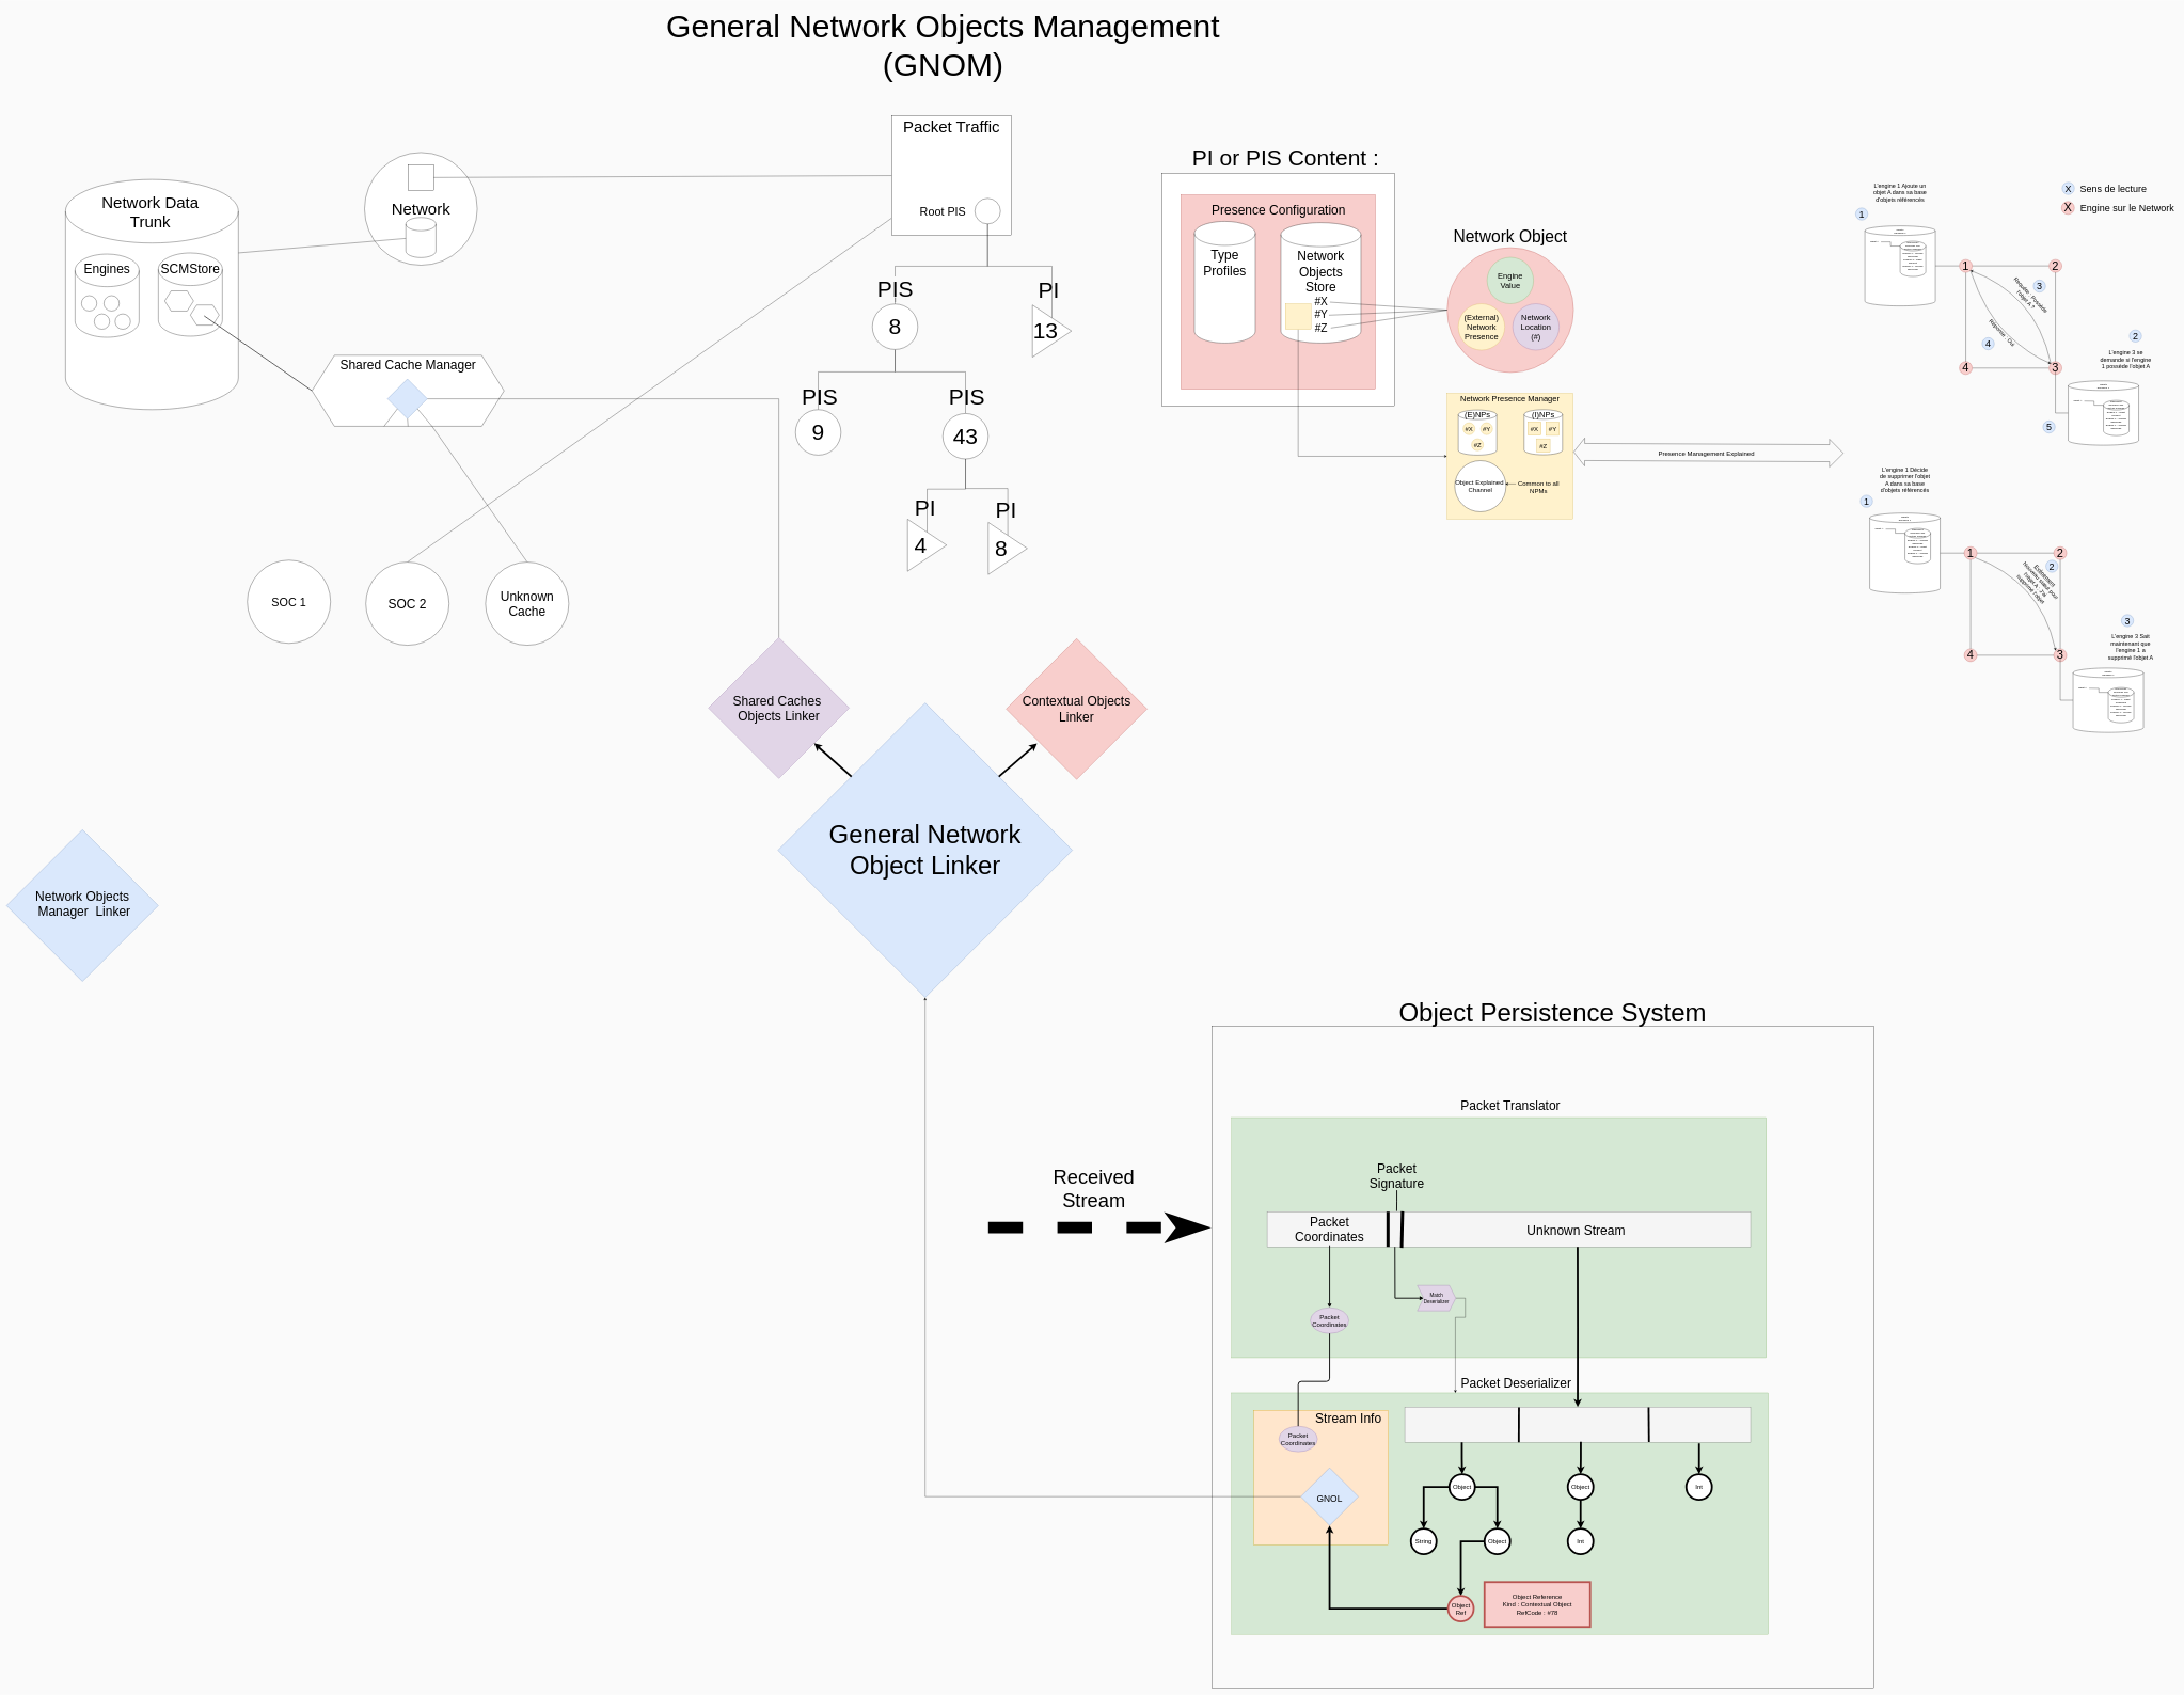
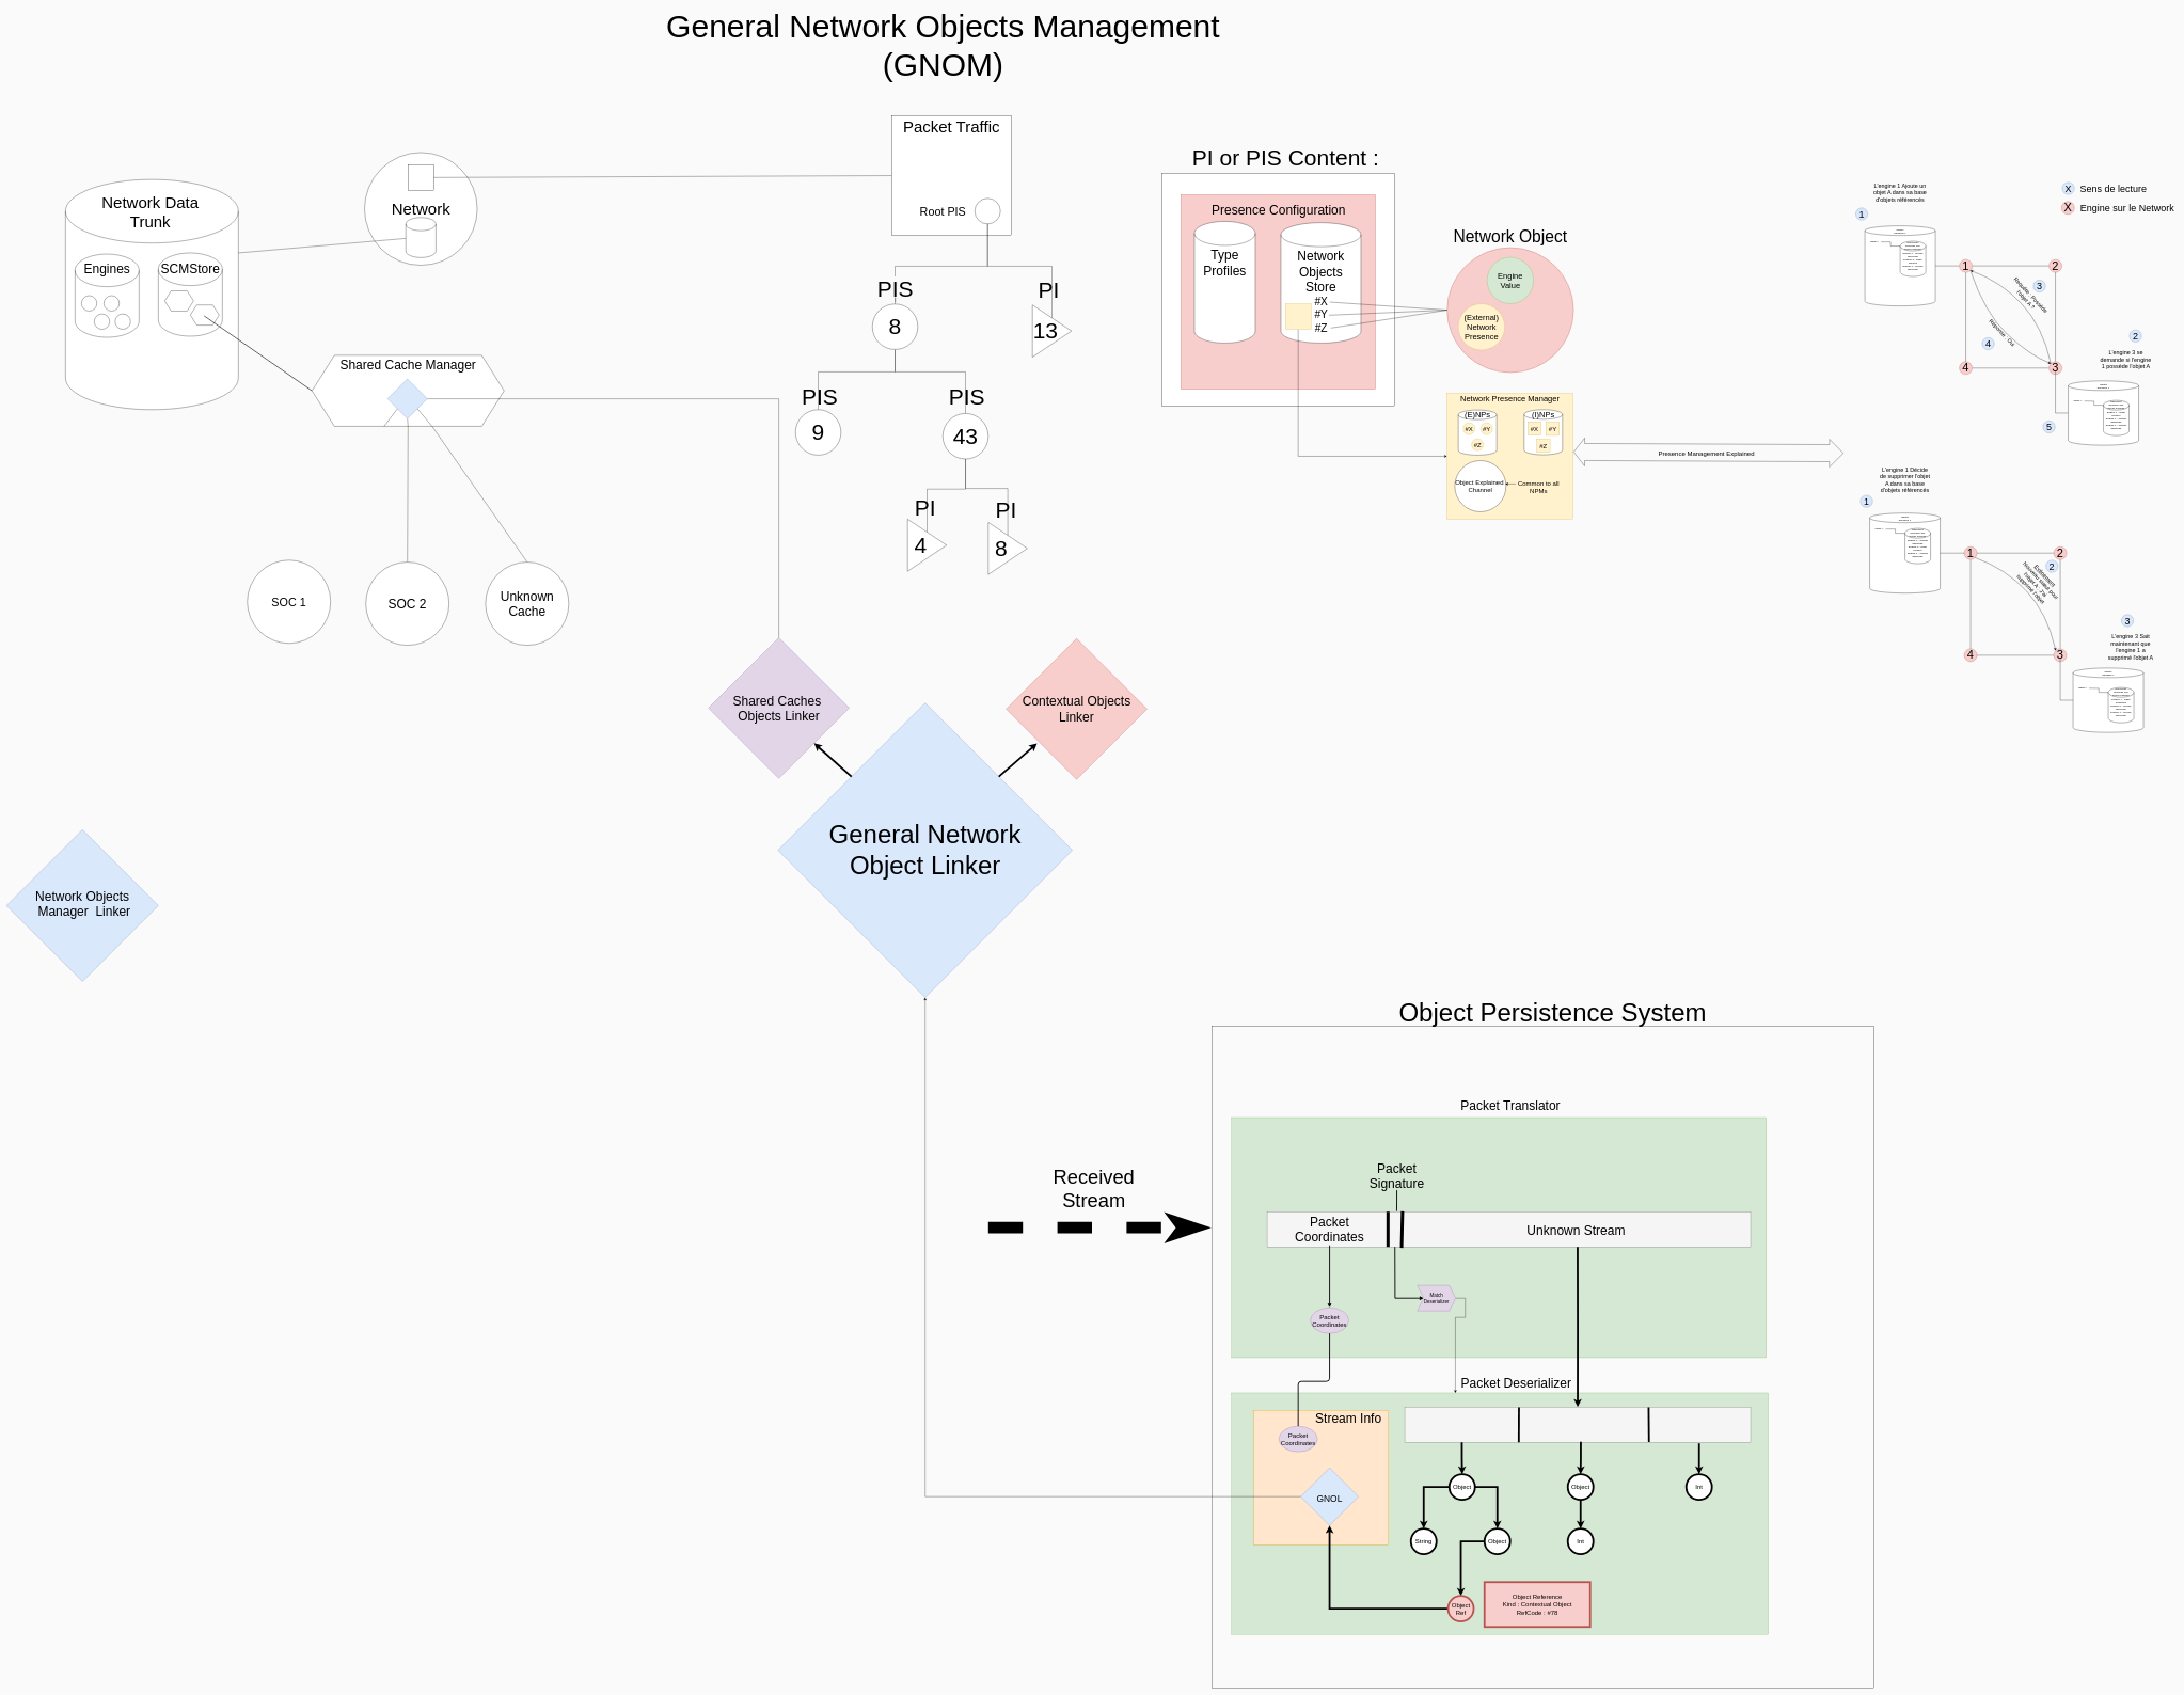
- <mxCell id="214" value="&lt;font style=&quot;font-size: 25px&quot;&gt;Network&lt;br&gt;Location&lt;br&gt;(#)&lt;br&gt;&lt;/font&gt;" style="ellipse;whiteSpace=wrap;html=1;aspect=fixed;fontSize=25;verticalAlign=middle;fillColor=#e1d5e7;strokeColor=#9673a6;" vertex="1" parent="1"><mxGeometry x="4724" y="947" width="145" height="145" as="geometry" /></mxCell>
- <mxCell id="120" value="" style="endArrow=none;html=1;fontSize=40;exitX=0.5;exitY=0;exitDx=0;exitDy=0;" parent="1" source="123" target="132" edge="1"><mxGeometry width="50" height="50" relative="1" as="geometry"><mxPoint x="1274" y="1580" as="sourcePoint" /><mxPoint x="1274" y="1380" as="targetPoint" /></mxGeometry></mxCell>
+ <mxCell id="120" value="" style="endArrow=none;html=1;fontSize=40;exitX=0.5;exitY=0;exitDx=0;exitDy=0;entryX=0.5;entryY=1;entryDx=0;entryDy=0;" parent="1" source="123" target="117" edge="1"><mxGeometry width="50" height="50" relative="1" as="geometry"><mxPoint x="1274" y="1580" as="sourcePoint" /><mxPoint x="1274" y="1380" as="targetPoint" /></mxGeometry></mxCell>
